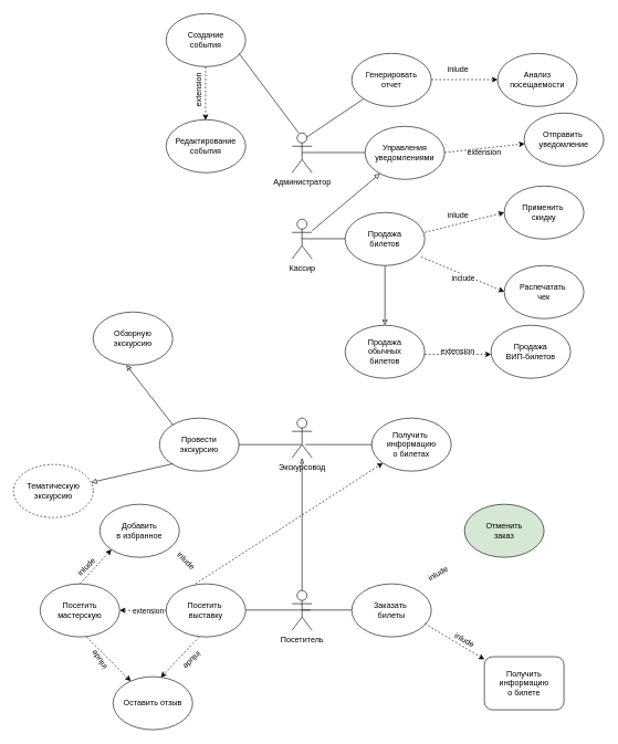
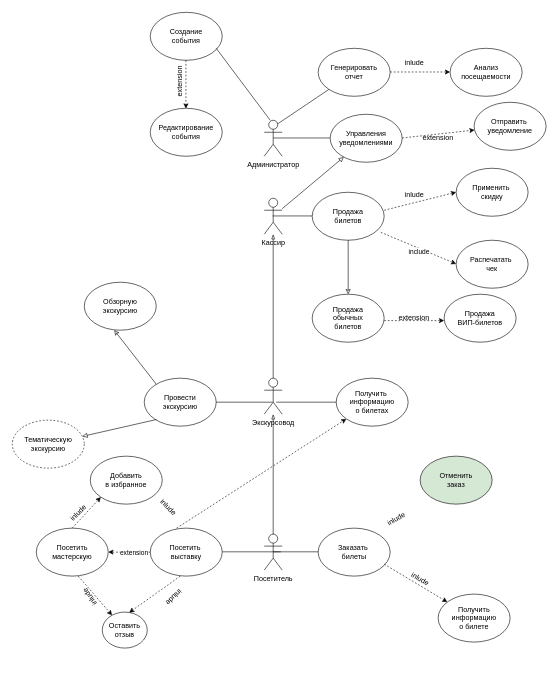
+ <mxCell id="63" value="" style="endArrow=blockThin;html=1;rounded=0;endFill=0;exitX=0.5;exitY=0;exitDx=0;exitDy=0;exitPerimeter=0;" parent="1" source="4" target="3" edge="1"><mxGeometry relative="1" as="geometry"><mxPoint x="340" y="500" as="sourcePoint" /><mxPoint x="440" y="500" as="targetPoint" /></mxGeometry></mxCell>
- <mxCell id="36" value="Получить&lt;br&gt;&lt;font&gt;информацию&lt;br&gt;&lt;/font&gt;&lt;font&gt;о билете&lt;/font&gt;" style="whiteSpace=wrap;html=1;rounded=1;" parent="1" vertex="1"><mxGeometry x="730" y="990" width="120" height="80" as="geometry" /></mxCell>
+ <mxCell id="36" value="Получить&lt;br&gt;&lt;font&gt;информацию&lt;br&gt;&lt;/font&gt;&lt;font&gt;о билете&lt;/font&gt;" style="ellipse;whiteSpace=wrap;html=1;" parent="1" vertex="1"><mxGeometry x="730" y="990" width="120" height="80" as="geometry" /></mxCell>
- <mxCell id="39" value="Оставить отзыв" style="ellipse;whiteSpace=wrap;html=1;" parent="1" vertex="1"><mxGeometry x="170" y="1020" width="120" height="80" as="geometry" /></mxCell>
+ <mxCell id="39" value="Оставить отзыв" style="ellipse;whiteSpace=wrap;html=1;" parent="1" vertex="1"><mxGeometry x="170" y="1020" width="75" height="60" as="geometry" /></mxCell>
